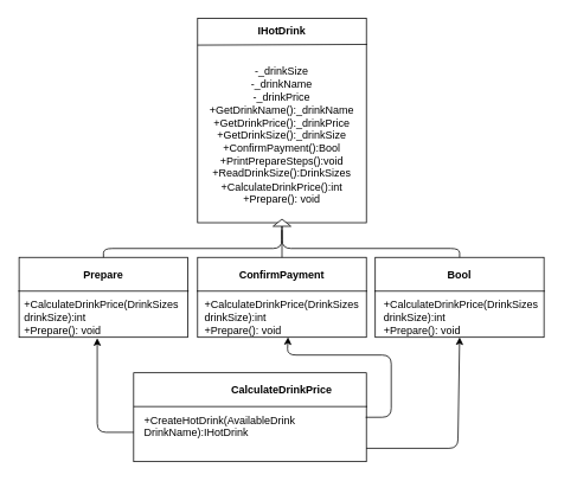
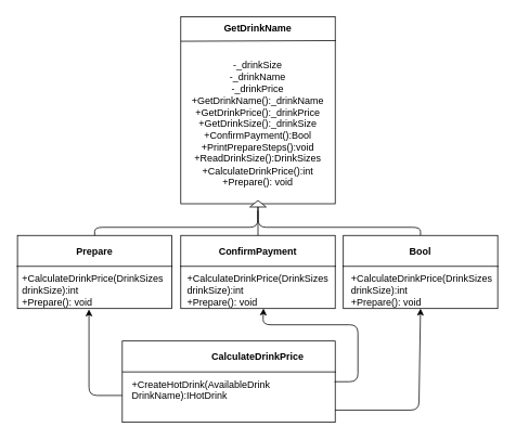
- <mxCell id="13" value="IHotDrink" style="text;html=1;strokeColor=none;fillColor=none;align=center;verticalAlign=middle;whiteSpace=wrap;rounded=0;fontStyle=1" parent="1" vertex="1"><mxGeometry x="222" y="20" width="190" height="30" as="geometry" /></mxCell>
+ <mxCell id="13" value="GetDrinkName" style="text;html=1;strokeColor=none;fillColor=none;align=center;verticalAlign=middle;whiteSpace=wrap;rounded=0;fontStyle=1" parent="1" vertex="1"><mxGeometry x="222" y="20" width="190" height="30" as="geometry" /></mxCell>
